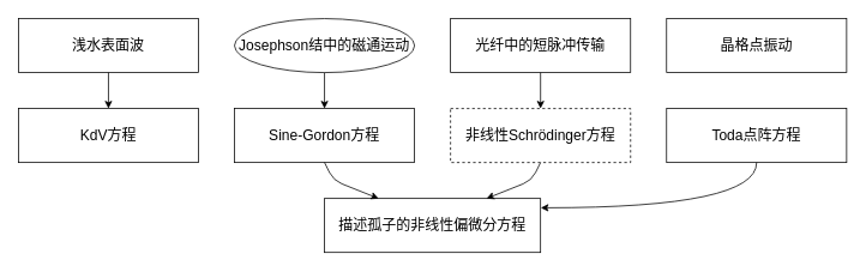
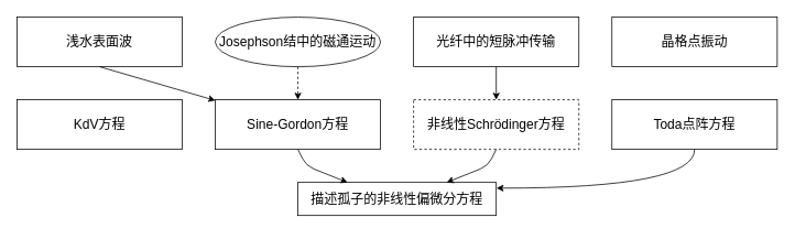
- <mxCell id="2" style="edgeStyle=none;html=1;exitX=0.5;exitY=1;exitDx=0;exitDy=0;entryX=0.5;entryY=0;entryDx=0;entryDy=0;fontColor=#000000;strokeColor=#000000;fontSize=16;" edge="1" parent="1" source="3" target="9"><mxGeometry relative="1" as="geometry" /></mxCell>
+ <mxCell id="2" style="edgeStyle=none;html=1;exitX=0.5;exitY=1;exitDx=0;exitDy=0;fontColor=#000000;strokeColor=#000000;fontSize=16;" edge="1" parent="1" source="3" target="11"><mxGeometry relative="1" as="geometry" /></mxCell>
- <mxCell id="4" style="edgeStyle=none;html=1;exitX=0.5;exitY=1;exitDx=0;exitDy=0;entryX=0.5;entryY=0;entryDx=0;entryDy=0;fontColor=#000000;strokeColor=#000000;fontSize=16;" edge="1" parent="1" source="5" target="11"><mxGeometry relative="1" as="geometry" /></mxCell>
+ <mxCell id="4" style="edgeStyle=none;html=1;exitX=0.5;exitY=1;exitDx=0;exitDy=0;entryX=0.5;entryY=0;entryDx=0;entryDy=0;fontColor=#000000;strokeColor=#000000;fontSize=16;dashed=1;" edge="1" parent="1" source="5" target="11"><mxGeometry relative="1" as="geometry" /></mxCell>
- <mxCell id="16" value="描述孤子的非线性偏微分方程" style="rounded=0;whiteSpace=wrap;html=1;fillColor=none;strokeColor=#000000;fontColor=#000000;fontSize=16;" vertex="1" parent="1"><mxGeometry x="360" y="220" width="240" height="60" as="geometry" /></mxCell>
+ <mxCell id="16" value="描述孤子的非线性偏微分方程" style="rounded=0;whiteSpace=wrap;html=1;fillColor=none;strokeColor=#000000;fontColor=#000000;fontSize=16;" vertex="1" parent="1"><mxGeometry x="360" y="220" width="240" height="40" as="geometry" /></mxCell>
